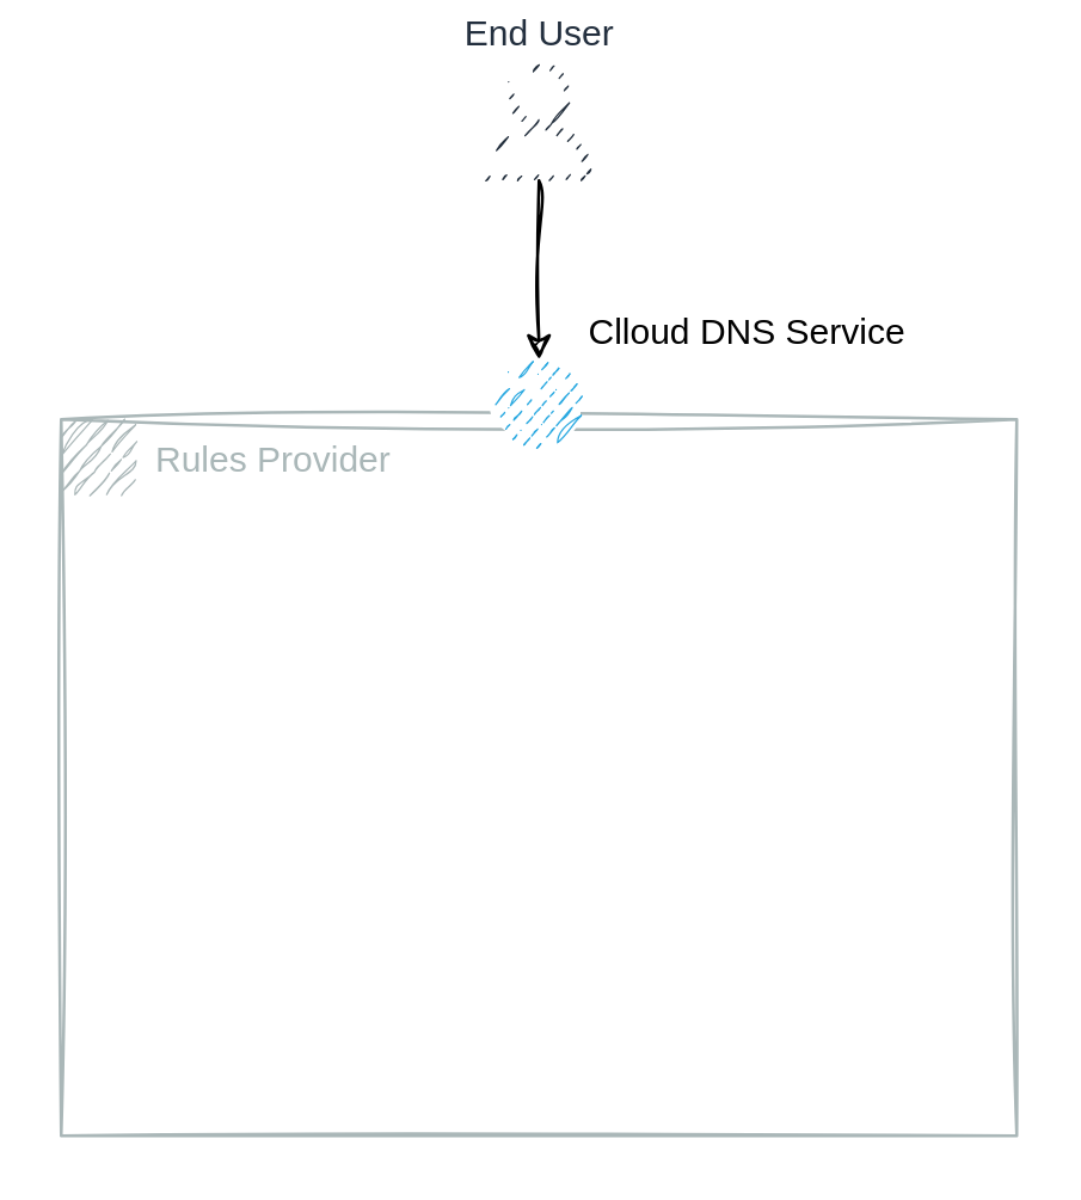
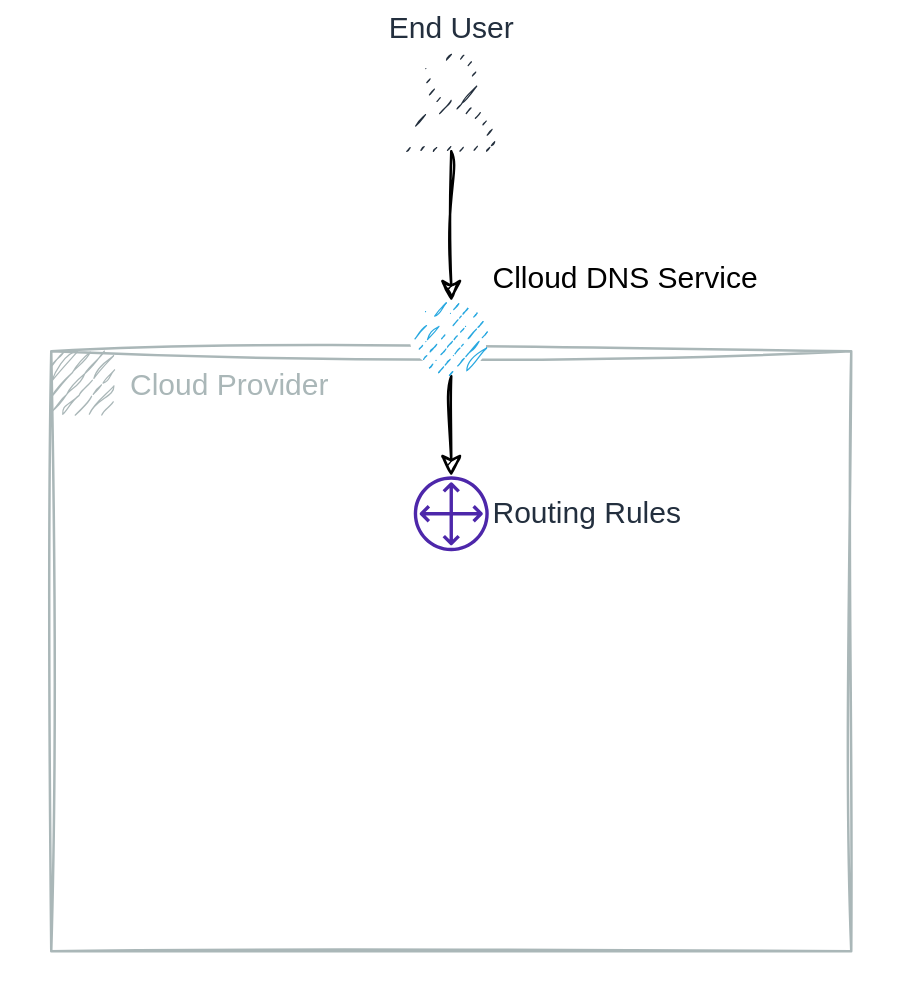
- <mxCell id="4" value="Rules Provider" style="sketch=1;outlineConnect=0;gradientColor=none;html=1;whiteSpace=wrap;fontSize=12;fontStyle=0;shape=mxgraph.aws4.group;grIcon=mxgraph.aws4.group_aws_cloud;strokeColor=#AAB7B8;fillColor=none;verticalAlign=top;align=left;spacingLeft=30;fontColor=#AAB7B8;dashed=0;curveFitting=1;jiggle=2;" vertex="1" parent="1"><mxGeometry x="20" y="140" width="320" height="240" as="geometry" /></mxCell>
+ <mxCell id="4" value="Cloud Provider" style="sketch=1;outlineConnect=0;gradientColor=none;html=1;whiteSpace=wrap;fontSize=12;fontStyle=0;shape=mxgraph.aws4.group;grIcon=mxgraph.aws4.group_aws_cloud;strokeColor=#AAB7B8;fillColor=none;verticalAlign=top;align=left;spacingLeft=30;fontColor=#AAB7B8;dashed=0;curveFitting=1;jiggle=2;" vertex="1" parent="1"><mxGeometry x="20" y="140" width="320" height="240" as="geometry" /></mxCell>
+ <mxCell id="5" style="edgeStyle=orthogonalEdgeStyle;rounded=0;sketch=1;orthogonalLoop=1;jettySize=auto;html=1;exitX=0.5;exitY=1;exitDx=0;exitDy=0;exitPerimeter=0;" edge="1" parent="1" source="6" target="7"><mxGeometry relative="1" as="geometry" /></mxCell>
+ <mxCell id="7" value="Routing Rules" style="outlineConnect=0;fontColor=#232F3E;gradientColor=none;fillColor=#4D27AA;strokeColor=default;dashed=0;verticalLabelPosition=middle;verticalAlign=middle;align=left;html=1;fontSize=12;fontStyle=0;aspect=fixed;pointerEvents=1;shape=mxgraph.aws4.customer_gateway;labelPosition=right;" vertex="1" parent="1"><mxGeometry x="165" y="190" width="30" height="30" as="geometry" /></mxCell>
